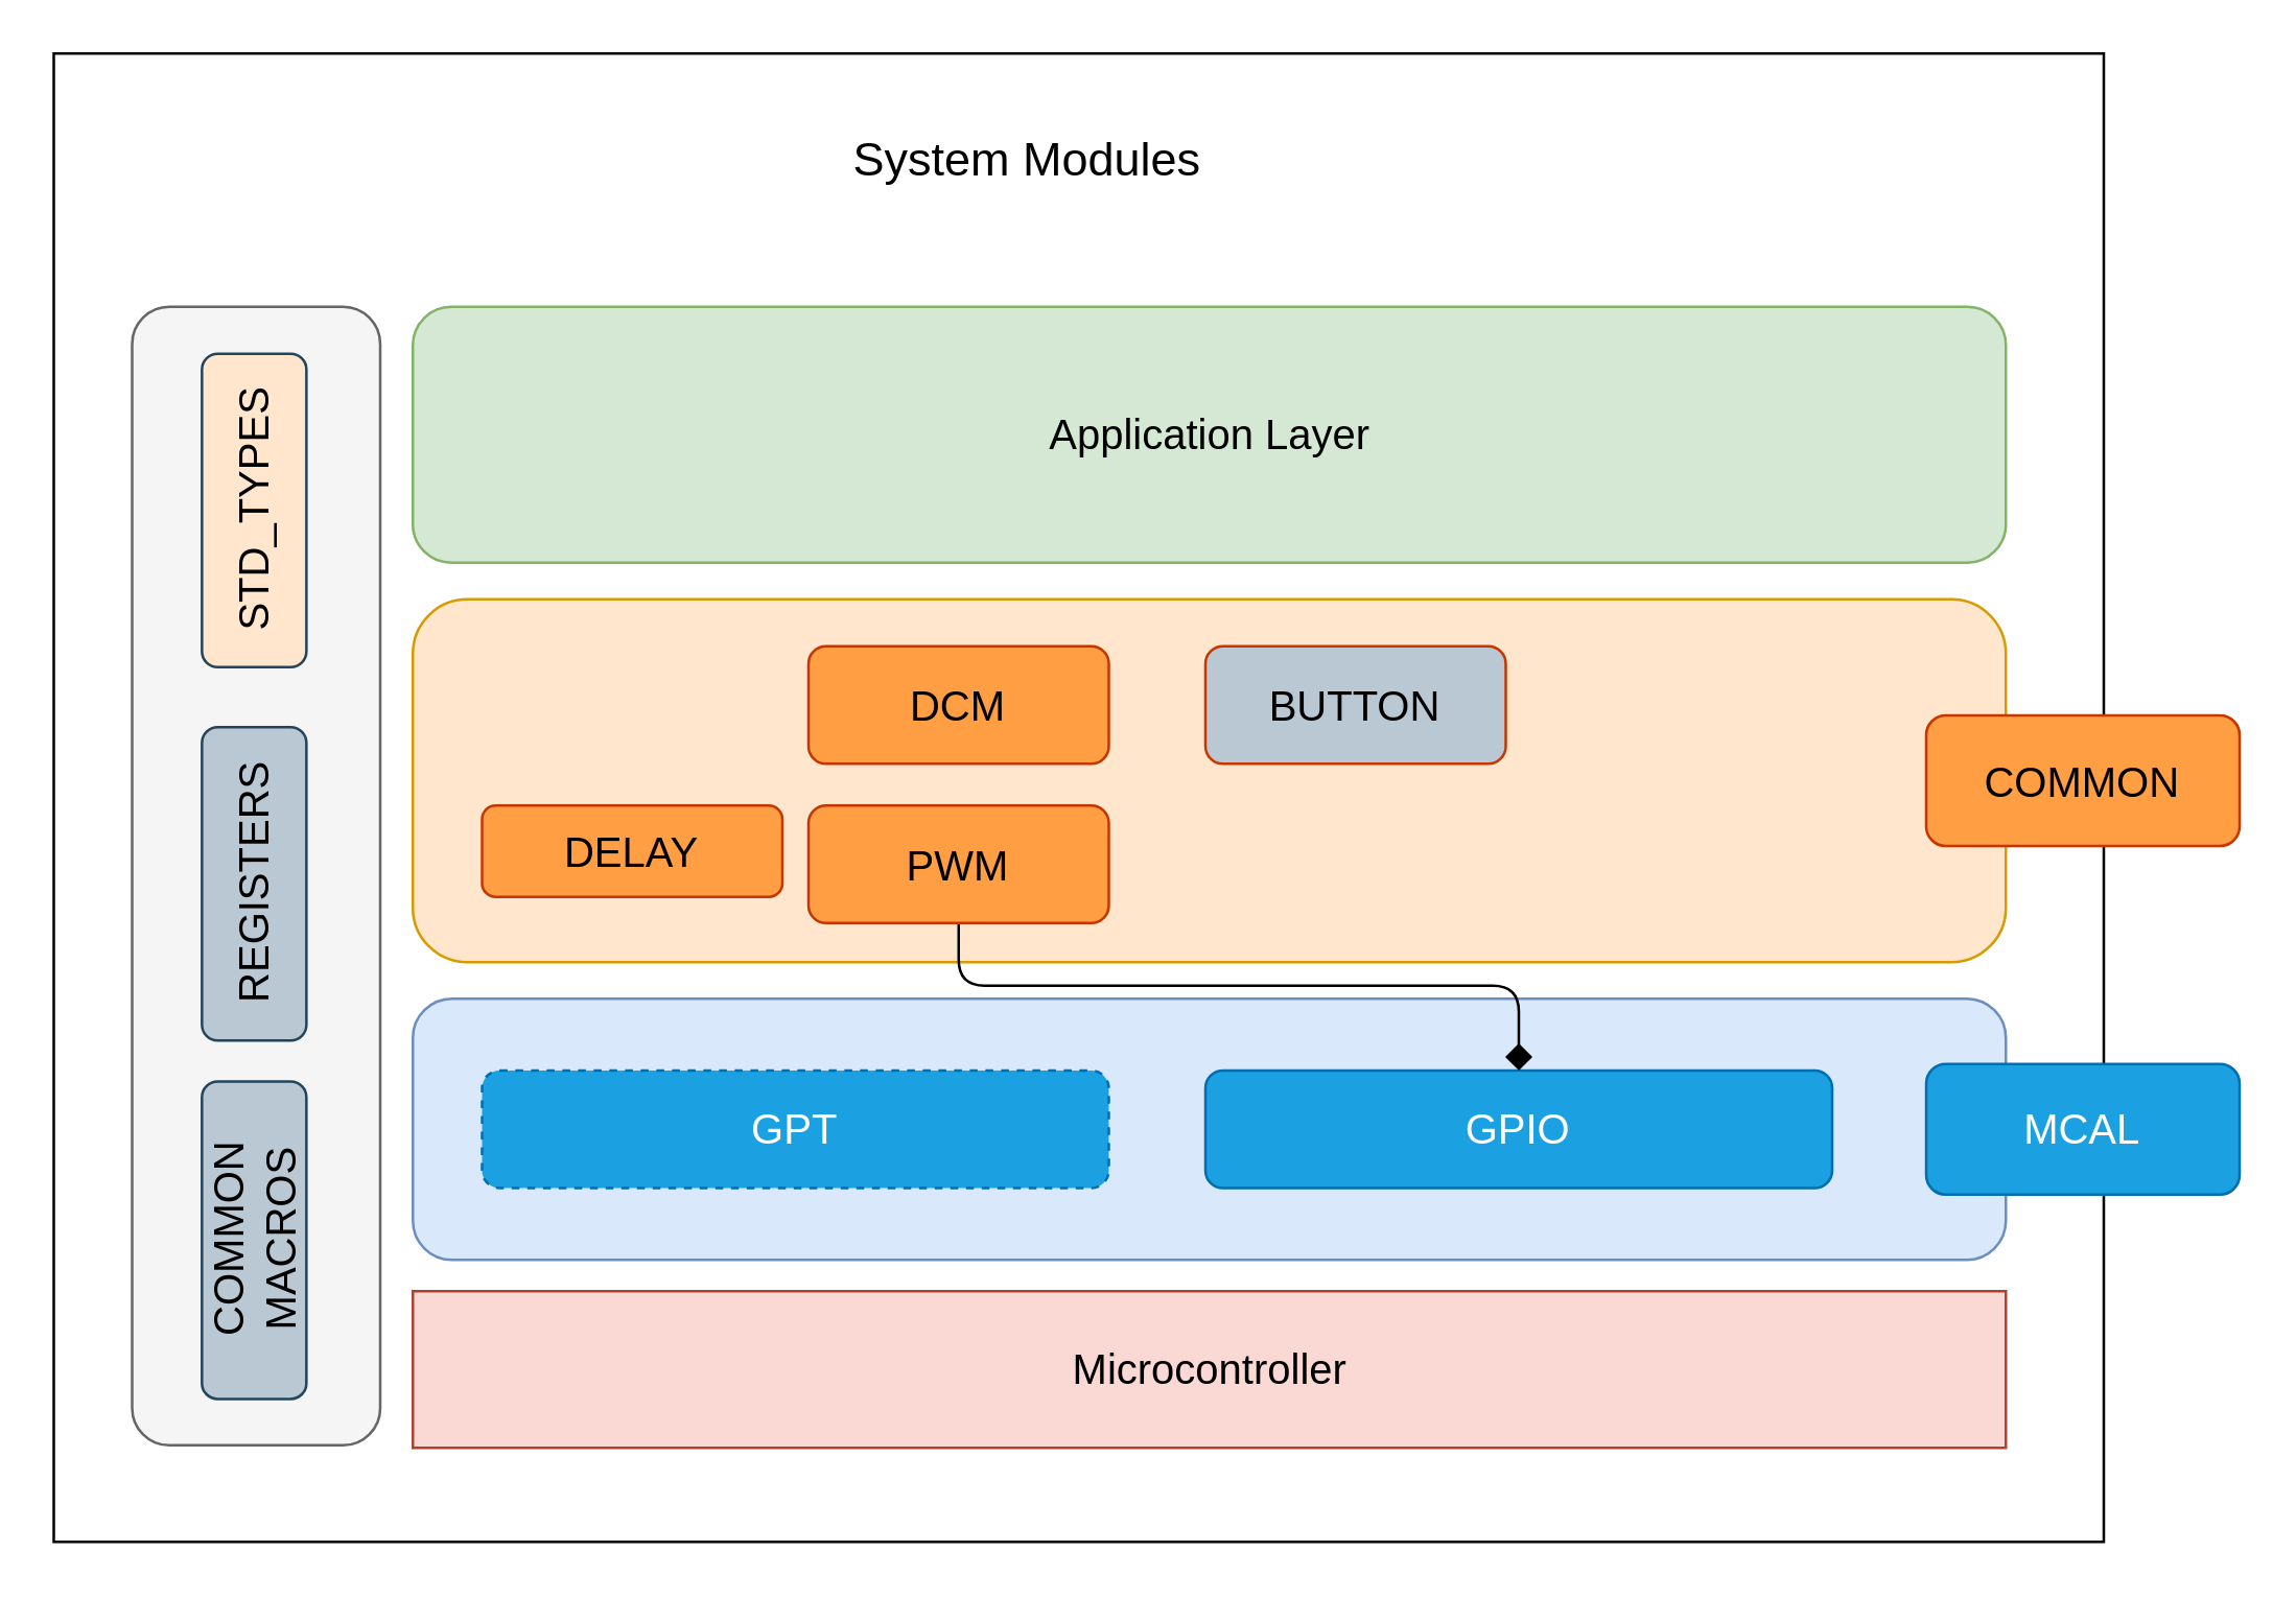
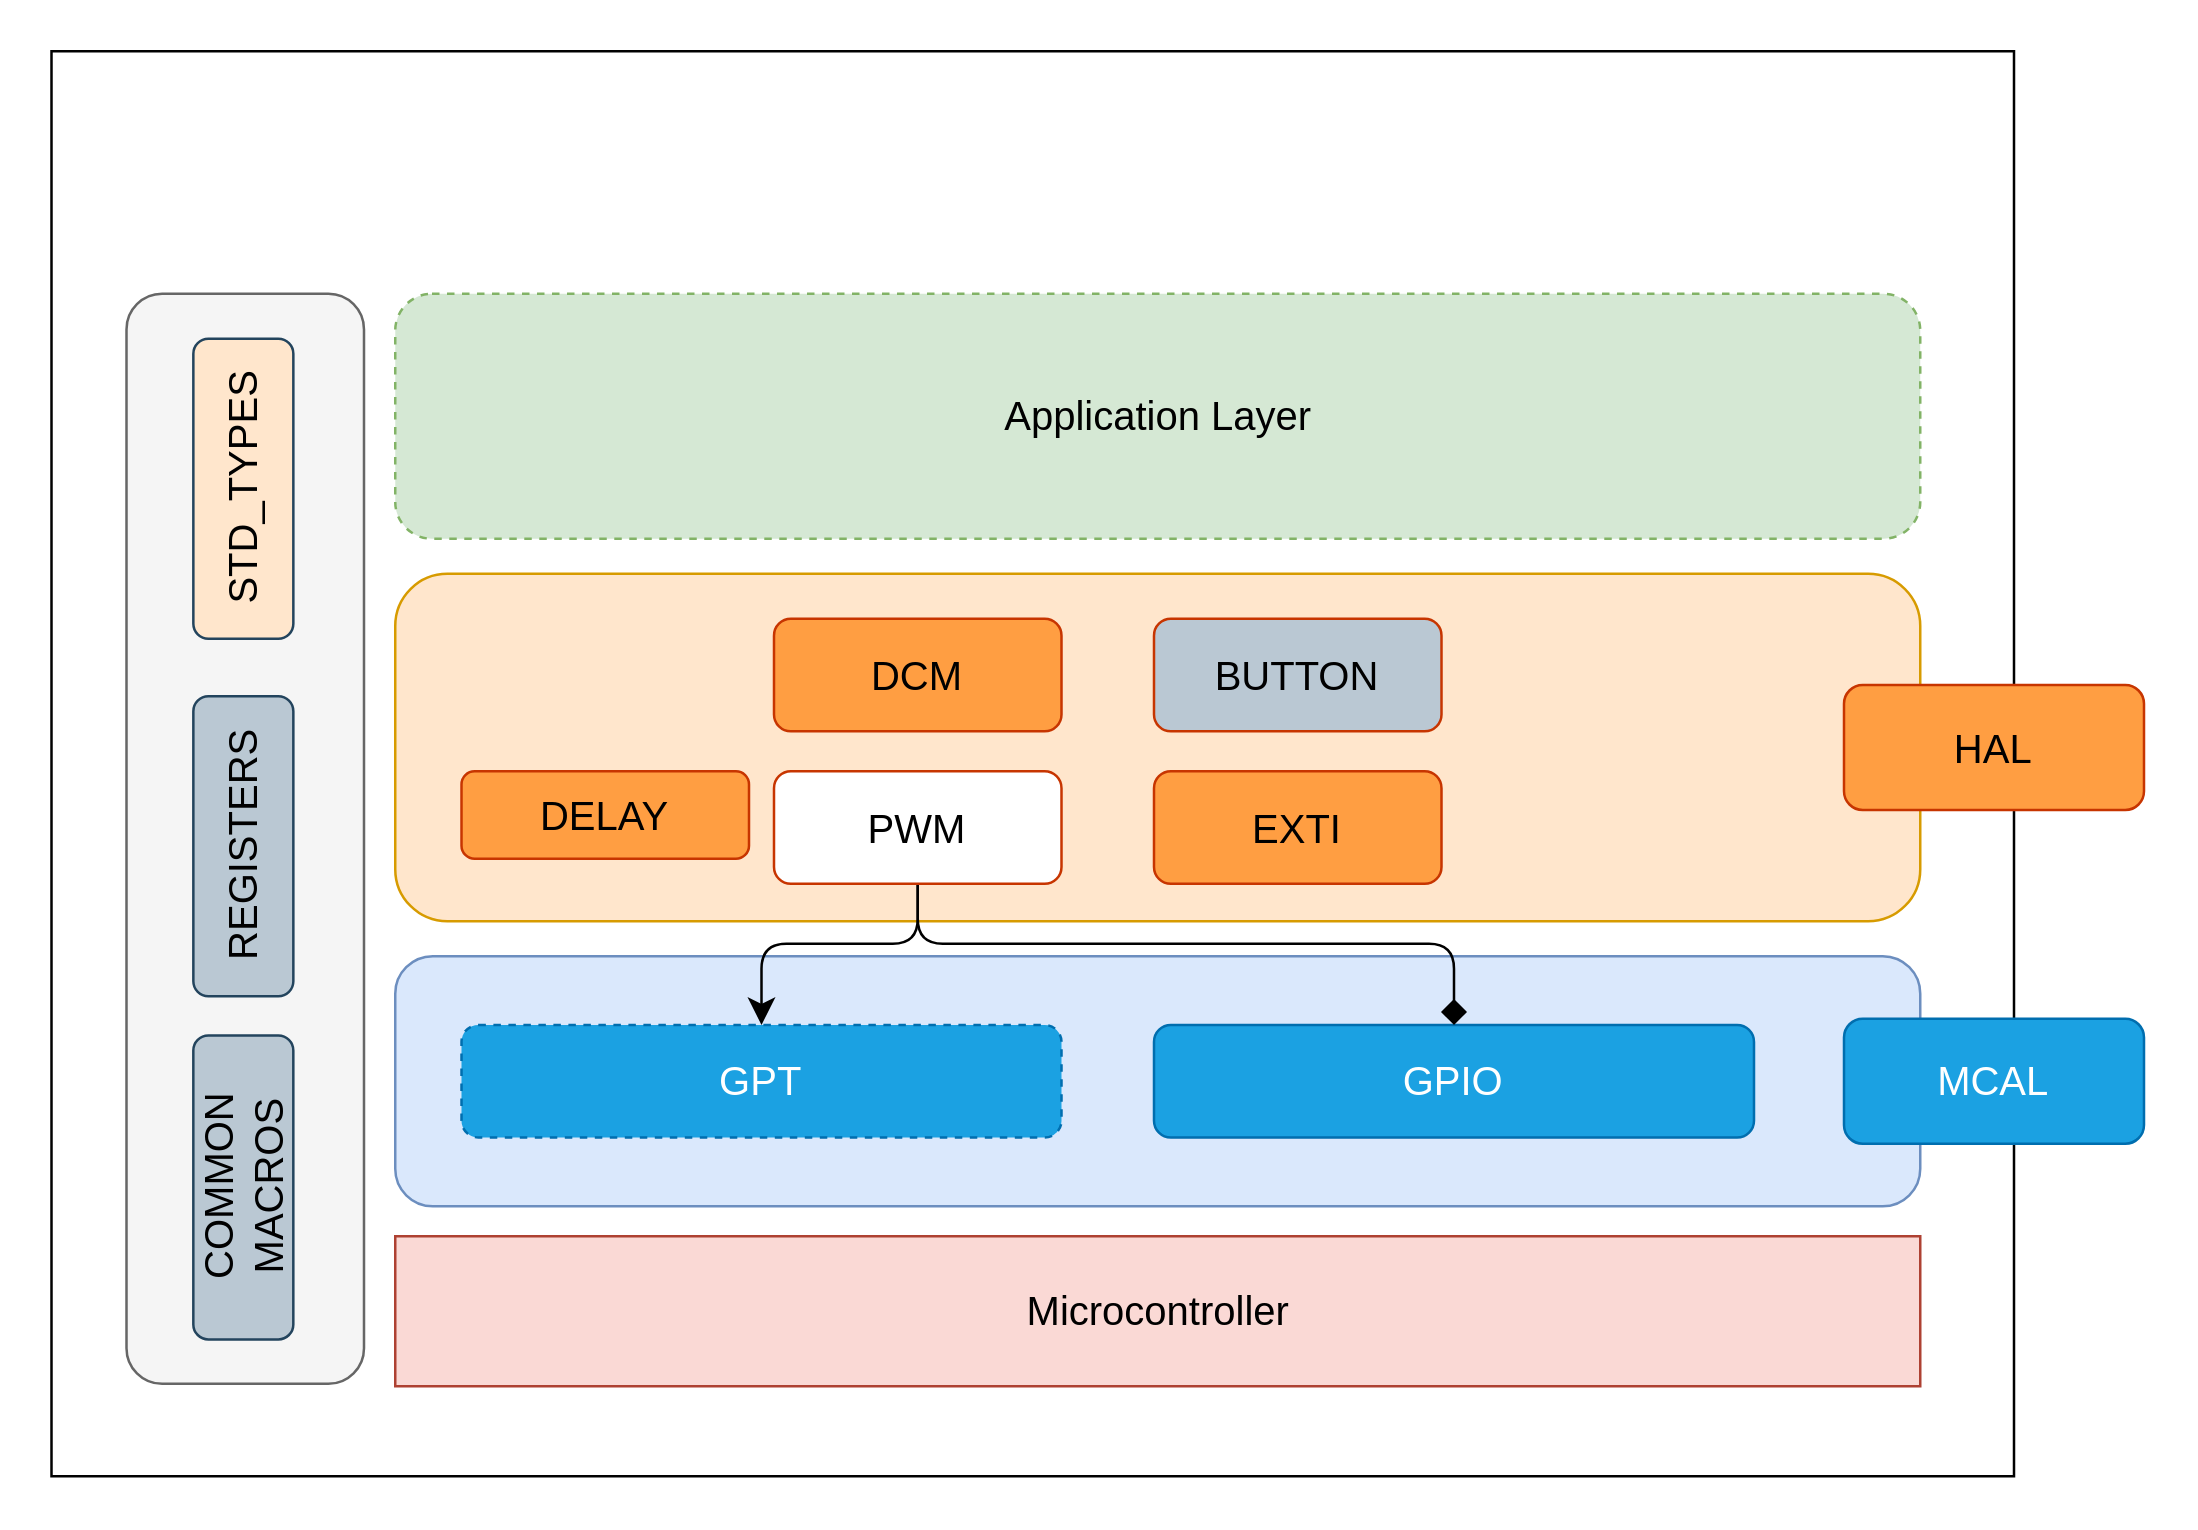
- <mxCell id="7" value="&lt;font style=&quot;font-size: 18px;&quot;&gt;System Modules&lt;/font&gt;" style="text;html=1;strokeColor=none;fillColor=none;align=center;verticalAlign=middle;whiteSpace=wrap;rounded=0;fontSize=16;" parent="1" vertex="1"><mxGeometry x="268" y="46" width="250" height="30" as="geometry" /></mxCell>
- <mxCell id="5" value="Application Layer" style="rounded=1;whiteSpace=wrap;html=1;fontSize=16;fillColor=#d5e8d4;strokeColor=#82b366;" parent="1" vertex="1"><mxGeometry x="157.5" y="117" width="610" height="98" as="geometry" /></mxCell>
+ <mxCell id="5" value="Application Layer" style="rounded=1;whiteSpace=wrap;html=1;fontSize=16;fillColor=#d5e8d4;strokeColor=#82b366;dashed=1;" parent="1" vertex="1"><mxGeometry x="157.5" y="117" width="610" height="98" as="geometry" /></mxCell>
- <mxCell id="17" value="COMMON" style="rounded=1;whiteSpace=wrap;html=1;fontSize=16;fillColor=#ff9e42;fontColor=#000000;strokeColor=#C73500;" parent="1" vertex="1"><mxGeometry x="737" y="273.5" width="120" height="50" as="geometry" /></mxCell>
+ <mxCell id="17" value="HAL" style="rounded=1;whiteSpace=wrap;html=1;fontSize=16;fillColor=#ff9e42;fontColor=#000000;strokeColor=#C73500;" parent="1" vertex="1"><mxGeometry x="737" y="273.5" width="120" height="50" as="geometry" /></mxCell>
- <mxCell id="23" value="PWM" style="rounded=1;whiteSpace=wrap;html=1;fontSize=16;fillColor=#ff9e42;fontColor=#000000;strokeColor=#C73500;" parent="1" vertex="1"><mxGeometry x="309" y="308" width="115" height="45" as="geometry" /></mxCell>
+ <mxCell id="23" value="PWM" style="rounded=1;whiteSpace=wrap;html=1;fontSize=16;fillColor=#ffffff;fontColor=#000000;strokeColor=#C73500;" parent="1" vertex="1"><mxGeometry x="309" y="308" width="115" height="45" as="geometry" /></mxCell>
+ <mxCell id="24" value="EXTI" style="rounded=1;whiteSpace=wrap;html=1;fontSize=16;fillColor=#ff9e42;fontColor=#000000;strokeColor=#C73500;" parent="1" vertex="1"><mxGeometry x="461" y="308" width="115" height="45" as="geometry" /></mxCell>
+ <mxCell id="21" style="edgeStyle=orthogonalEdgeStyle;rounded=1;orthogonalLoop=1;jettySize=auto;html=1;entryX=0.5;entryY=0;entryDx=0;entryDy=0;fontSize=12;startSize=8;endSize=8;exitX=0.5;exitY=1;exitDx=0;exitDy=0;" parent="1" source="23" target="19" edge="1"><mxGeometry relative="1" as="geometry"><Array as="points"><mxPoint x="367" y="377" /><mxPoint x="304" y="377" /></Array></mxGeometry></mxCell>
